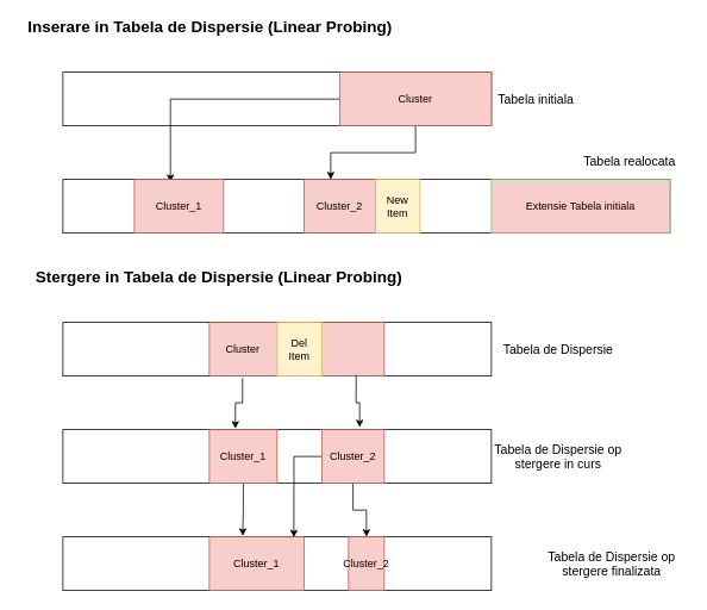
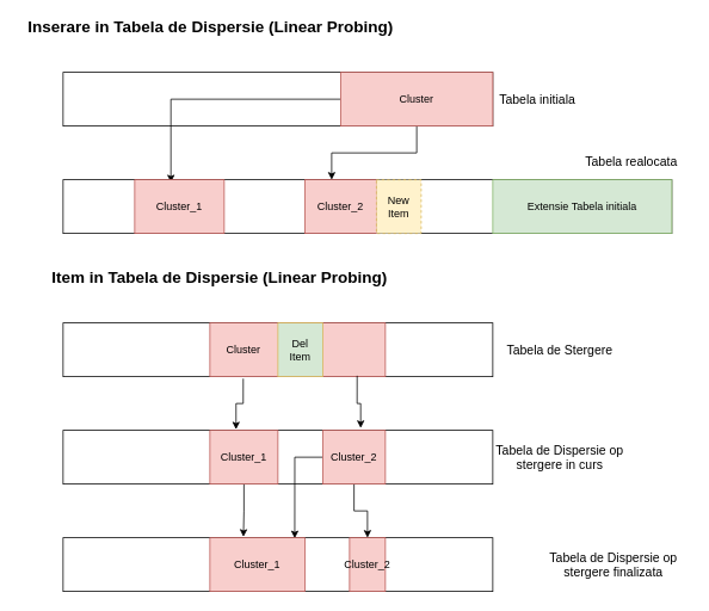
- <mxCell id="11" value="New Item" style="rounded=0;whiteSpace=wrap;html=1;fillColor=#fff2cc;strokeColor=#d6b656;" vertex="1" parent="1"><mxGeometry x="420" y="200" width="50" height="60" as="geometry" /></mxCell>
+ <mxCell id="11" value="New Item" style="rounded=0;whiteSpace=wrap;html=1;fillColor=#fff2cc;strokeColor=#d6b656;dashed=1;" vertex="1" parent="1"><mxGeometry x="420" y="200" width="50" height="60" as="geometry" /></mxCell>
- <mxCell id="9" value="Extensie Tabela initiala" style="rounded=0;whiteSpace=wrap;html=1;fillColor=#f8cecc;strokeColor=#82b366;" vertex="1" parent="1"><mxGeometry x="550" y="200" width="200" height="60" as="geometry" /></mxCell>
+ <mxCell id="9" value="Extensie Tabela initiala" style="rounded=0;whiteSpace=wrap;html=1;fillColor=#d5e8d4;strokeColor=#82b366;" vertex="1" parent="1"><mxGeometry x="550" y="200" width="200" height="60" as="geometry" /></mxCell>
- <mxCell id="14" value="Stergere in Tabela de Dispersie (Linear Probing)" style="text;html=1;strokeColor=none;fillColor=none;align=center;verticalAlign=middle;whiteSpace=wrap;rounded=0;fontSize=18;fontStyle=1" vertex="1" parent="1"><mxGeometry x="30" y="300" width="430" height="20" as="geometry" /></mxCell>
+ <mxCell id="14" value="Item in Tabela de Dispersie (Linear Probing)" style="text;html=1;strokeColor=none;fillColor=none;align=center;verticalAlign=middle;whiteSpace=wrap;rounded=0;fontSize=18;fontStyle=1" vertex="1" parent="1"><mxGeometry x="30" y="300" width="430" height="20" as="geometry" /></mxCell>
- <mxCell id="20" value="Del &lt;br&gt;Item" style="rounded=0;whiteSpace=wrap;html=1;fillColor=#fff2cc;strokeColor=#d6b656;" vertex="1" parent="1"><mxGeometry x="310" y="360" width="50" height="60" as="geometry" /></mxCell>
+ <mxCell id="20" value="Del &lt;br&gt;Item" style="rounded=0;whiteSpace=wrap;html=1;fillColor=#d5e8d4;strokeColor=#d6b656;" vertex="1" parent="1"><mxGeometry x="310" y="360" width="50" height="60" as="geometry" /></mxCell>
- <mxCell id="18" value="Tabela de Dispersie" style="text;html=1;strokeColor=none;fillColor=none;align=center;verticalAlign=middle;whiteSpace=wrap;rounded=0;fontSize=14;" vertex="1" parent="1"><mxGeometry x="550" y="380" width="150" height="20" as="geometry" /></mxCell>
+ <mxCell id="18" value="Tabela de Stergere" style="text;html=1;strokeColor=none;fillColor=none;align=center;verticalAlign=middle;whiteSpace=wrap;rounded=0;fontSize=14;" vertex="1" parent="1"><mxGeometry x="550" y="380" width="150" height="20" as="geometry" /></mxCell>
